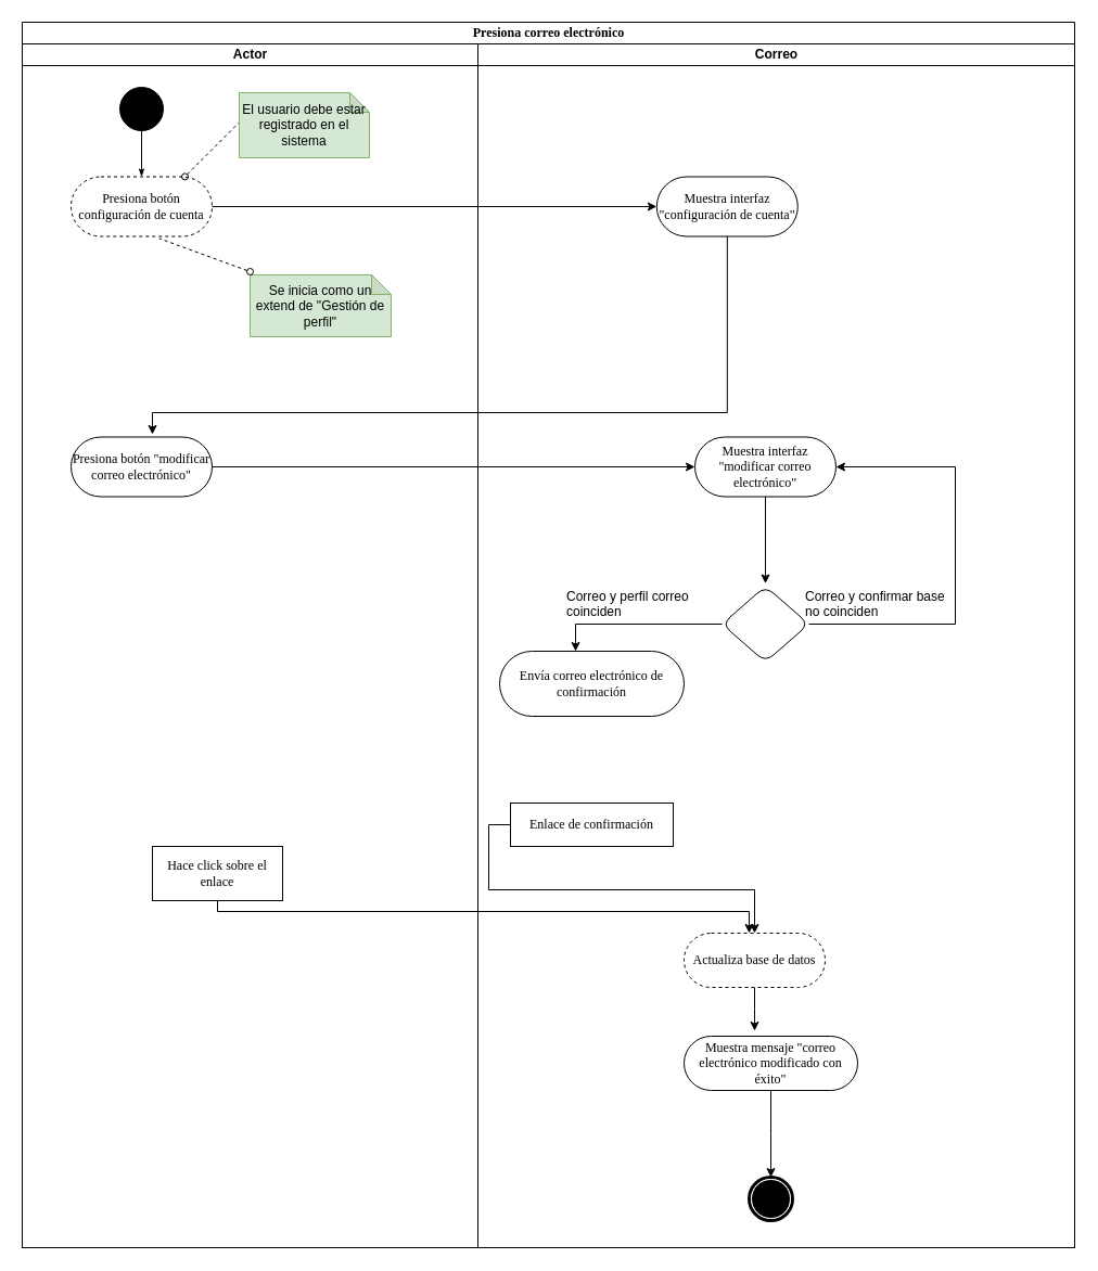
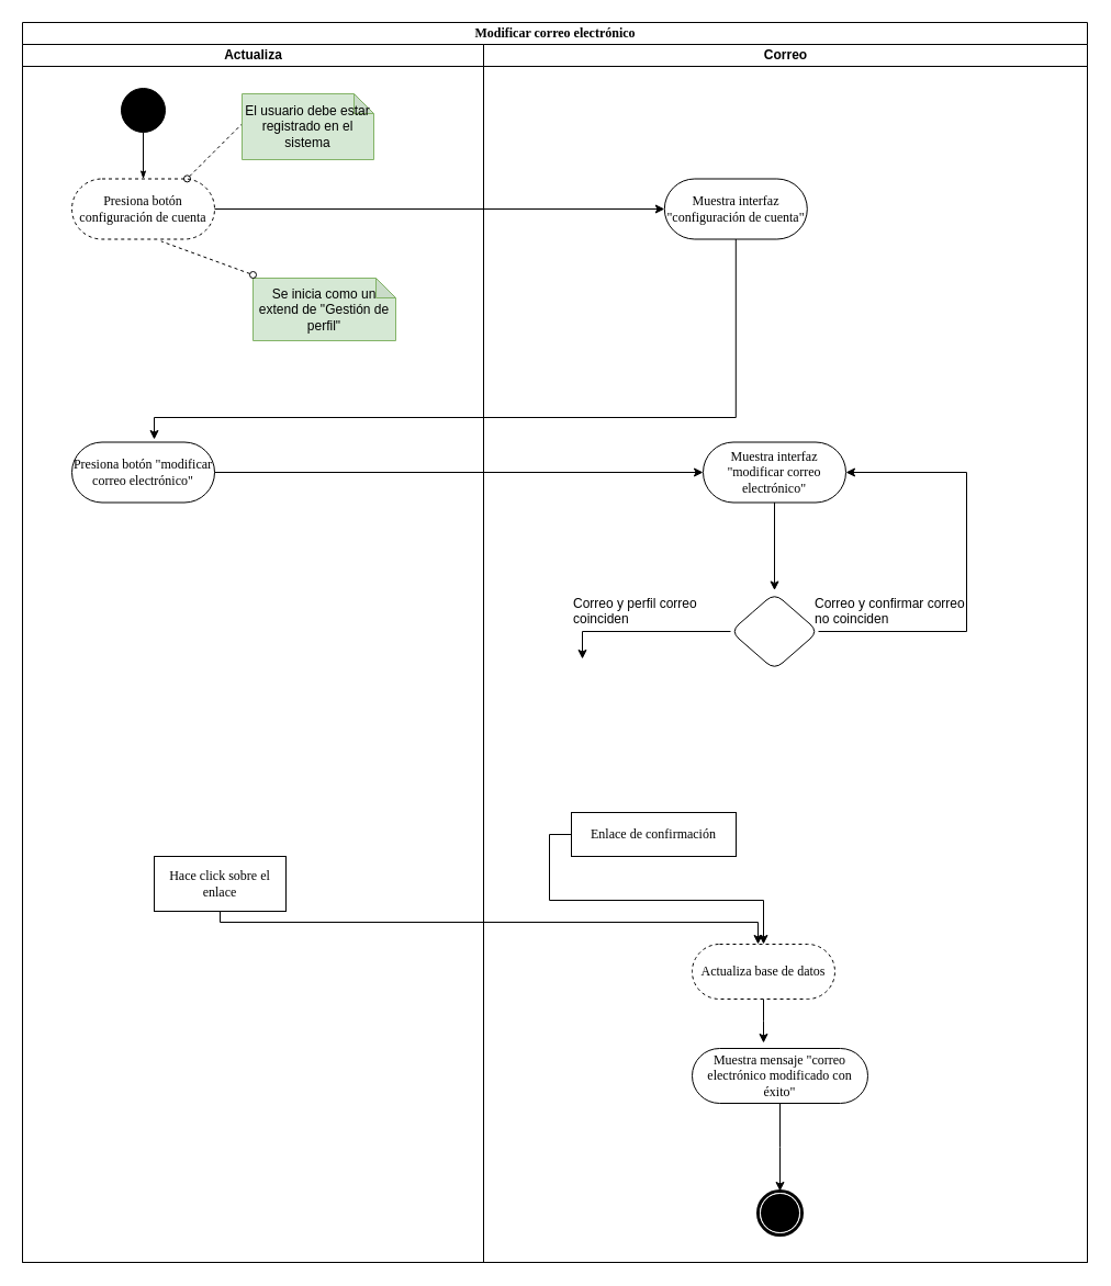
- <mxCell id="2" value="Presiona correo electrónico" style="swimlane;html=1;childLayout=stackLayout;startSize=20;rounded=0;shadow=0;comic=0;labelBackgroundColor=none;strokeColor=#000000;strokeWidth=1;fillColor=#ffffff;fontFamily=Verdana;fontSize=12;fontColor=#000000;align=center;" parent="1" vertex="1"><mxGeometry x="20" y="20" width="970" height="1130" as="geometry" /></mxCell>
+ <mxCell id="2" value="Modificar correo electrónico" style="swimlane;html=1;childLayout=stackLayout;startSize=20;rounded=0;shadow=0;comic=0;labelBackgroundColor=none;strokeColor=#000000;strokeWidth=1;fillColor=#ffffff;fontFamily=Verdana;fontSize=12;fontColor=#000000;align=center;" parent="1" vertex="1"><mxGeometry x="20" y="20" width="970" height="1130" as="geometry" /></mxCell>
- <mxCell id="3" value="Actor" style="swimlane;html=1;startSize=20;" parent="2" vertex="1"><mxGeometry y="20" width="420" height="1110" as="geometry" /></mxCell>
+ <mxCell id="3" value="Actualiza" style="swimlane;html=1;startSize=20;" parent="2" vertex="1"><mxGeometry y="20" width="420" height="1110" as="geometry" /></mxCell>
- <mxCell id="26" value="Correo y confirmar base&lt;br&gt;no coinciden&lt;br&gt;" style="text;html=1;resizable=0;points=[];autosize=1;align=left;verticalAlign=top;spacingTop=-4;" parent="12" vertex="1"><mxGeometry x="300" y="500" width="150" height="30" as="geometry" /></mxCell>
+ <mxCell id="26" value="Correo y confirmar correo&lt;br&gt;no coinciden&lt;br&gt;" style="text;html=1;resizable=0;points=[];autosize=1;align=left;verticalAlign=top;spacingTop=-4;" parent="12" vertex="1"><mxGeometry x="300" y="500" width="150" height="30" as="geometry" /></mxCell>
- <mxCell id="22" value="Envía correo electrónico de confirmación" style="rounded=1;whiteSpace=wrap;html=1;shadow=0;comic=0;labelBackgroundColor=none;strokeColor=#000000;strokeWidth=1;fillColor=#ffffff;fontFamily=Verdana;fontSize=12;fontColor=#000000;align=center;arcSize=50;" parent="12" vertex="1"><mxGeometry x="20" y="560" width="170" height="60" as="geometry" /></mxCell>
- <mxCell id="23" value="Enlace de confirmación" style="rounded=0;whiteSpace=wrap;html=1;shadow=0;comic=0;labelBackgroundColor=none;strokeColor=#000000;strokeWidth=1;fillColor=#ffffff;fontFamily=Verdana;fontSize=12;fontColor=#000000;align=center;arcSize=50;" parent="12" vertex="1"><mxGeometry x="30" y="700" width="150" height="40" as="geometry" /></mxCell>
+ <mxCell id="23" value="Enlace de confirmación" style="rounded=0;whiteSpace=wrap;html=1;shadow=0;comic=0;labelBackgroundColor=none;strokeColor=#000000;strokeWidth=1;fillColor=#ffffff;fontFamily=Verdana;fontSize=12;fontColor=#000000;align=center;arcSize=50;" parent="12" vertex="1"><mxGeometry x="80" y="700" width="150" height="40" as="geometry" /></mxCell>
